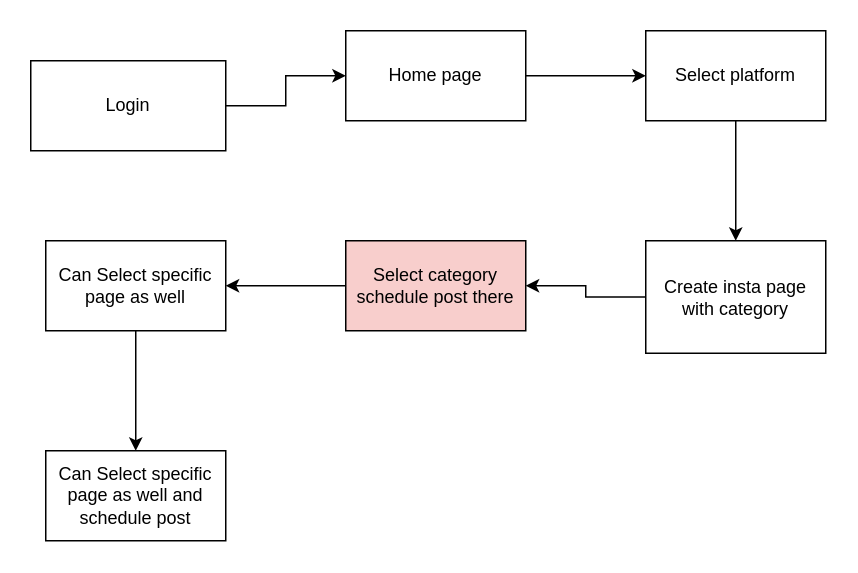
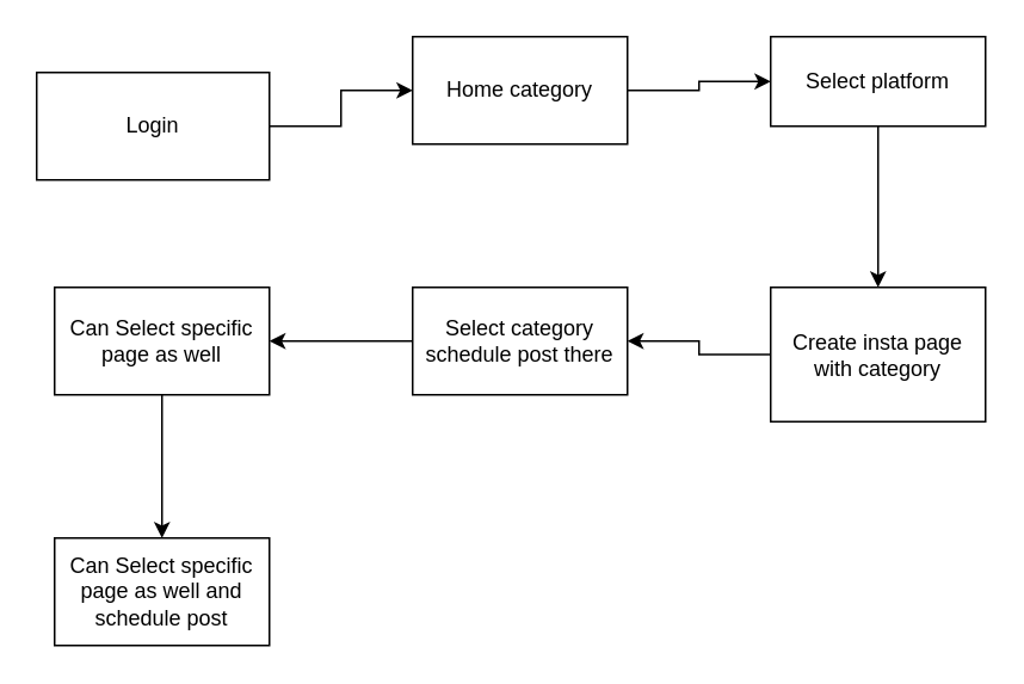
- <mxCell id="5" value="Home page" style="rounded=0;whiteSpace=wrap;html=1;" vertex="1" parent="1"><mxGeometry x="230" y="20" width="120" height="60" as="geometry" /></mxCell>
+ <mxCell id="5" value="Home category" style="rounded=0;whiteSpace=wrap;html=1;" vertex="1" parent="1"><mxGeometry x="230" y="20" width="120" height="60" as="geometry" /></mxCell>
- <mxCell id="7" value="Select platform" style="whiteSpace=wrap;html=1;rounded=0;" vertex="1" parent="1"><mxGeometry x="430" y="20" width="120" height="60" as="geometry" /></mxCell>
+ <mxCell id="7" value="Select platform" style="whiteSpace=wrap;html=1;rounded=0;" vertex="1" parent="1"><mxGeometry x="430" y="20" width="120" height="50" as="geometry" /></mxCell>
- <mxCell id="11" value="Select category schedule post there" style="whiteSpace=wrap;html=1;rounded=0;fillColor=#f8cecc;" vertex="1" parent="1"><mxGeometry x="230" y="160" width="120" height="60" as="geometry" /></mxCell>
+ <mxCell id="11" value="Select category schedule post there" style="whiteSpace=wrap;html=1;rounded=0;" vertex="1" parent="1"><mxGeometry x="230" y="160" width="120" height="60" as="geometry" /></mxCell>
